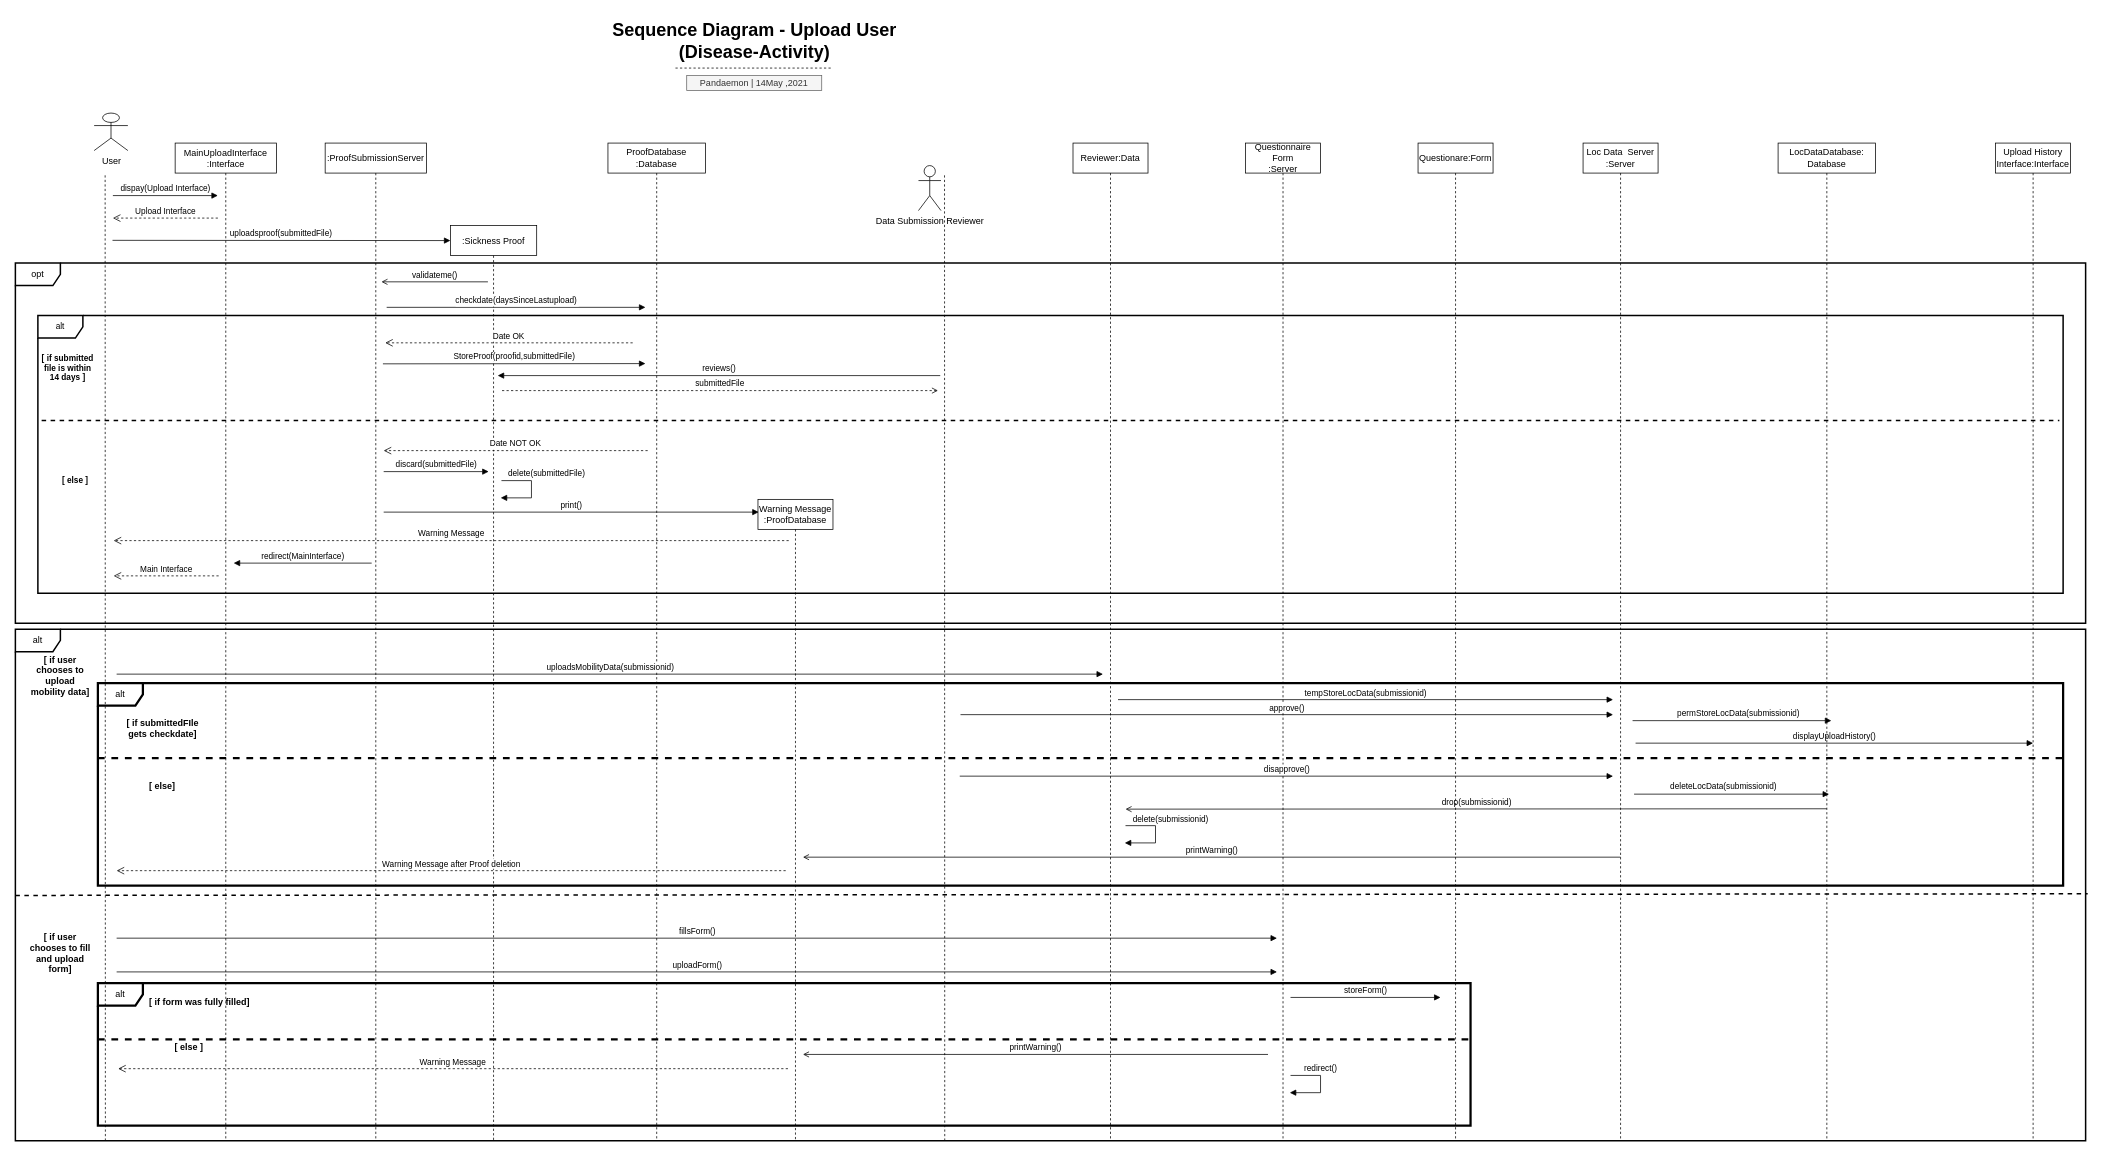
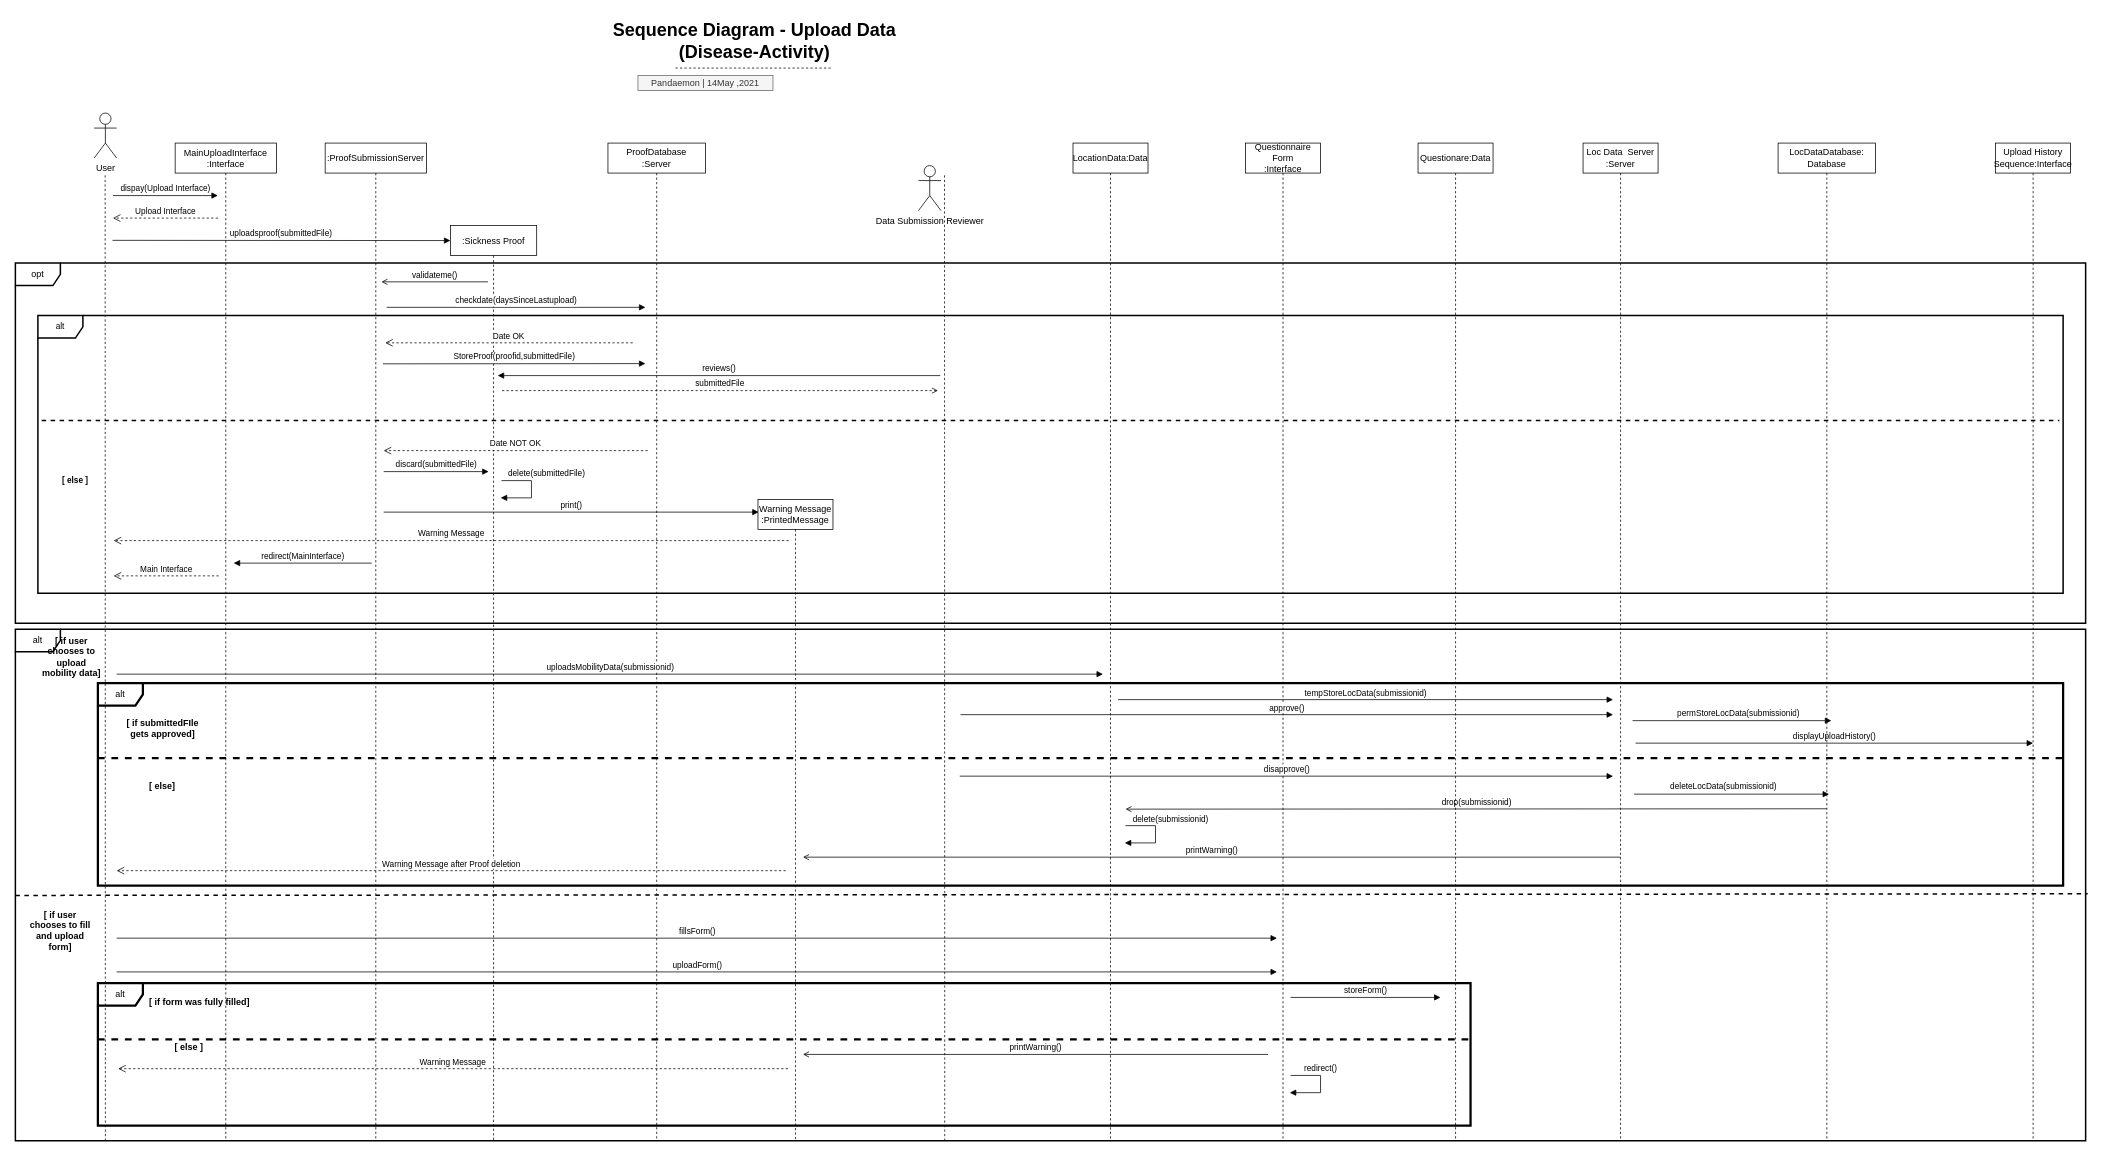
- <mxCell id="11" value="&lt;h1&gt;Sequence Diagram - Upload User (Disease-Activity)&lt;/h1&gt;" style="text;html=1;strokeColor=none;fillColor=none;spacing=5;spacingTop=-20;whiteSpace=wrap;overflow=hidden;rounded=0;fontFamily=Helvetica;align=center;" parent="1" vertex="1"><mxGeometry x="758" y="20" width="495" height="120" as="geometry" /></mxCell>
+ <mxCell id="11" value="&lt;h1&gt;Sequence Diagram - Upload Data (Disease-Activity)&lt;/h1&gt;" style="text;html=1;strokeColor=none;fillColor=none;spacing=5;spacingTop=-20;whiteSpace=wrap;overflow=hidden;rounded=0;fontFamily=Helvetica;align=center;" parent="1" vertex="1"><mxGeometry x="758" y="20" width="495" height="120" as="geometry" /></mxCell>
- <mxCell id="12" value="Pandaemon | 14May ,2021" style="text;html=1;strokeColor=#666666;fillColor=#f5f5f5;align=center;verticalAlign=middle;whiteSpace=wrap;rounded=0;fontFamily=Helvetica;fontStyle=0;fontColor=#333333;" parent="1" vertex="1"><mxGeometry x="915" y="100" width="180" height="20" as="geometry" /></mxCell>
+ <mxCell id="12" value="Pandaemon | 14May ,2021" style="text;html=1;strokeColor=#666666;fillColor=#f5f5f5;align=center;verticalAlign=middle;whiteSpace=wrap;rounded=0;fontFamily=Helvetica;fontStyle=0;fontColor=#333333;" parent="1" vertex="1"><mxGeometry x="850" y="100" width="180" height="20" as="geometry" /></mxCell>
- <mxCell id="14" value="User" style="shape=umlActor;verticalLabelPosition=bottom;verticalAlign=top;html=1;outlineConnect=0;" parent="1" vertex="1"><mxGeometry x="125" y="150" width="45" height="50" as="geometry" /></mxCell>
+ <mxCell id="14" value="User" style="shape=umlActor;verticalLabelPosition=bottom;verticalAlign=top;html=1;outlineConnect=0;" parent="1" vertex="1"><mxGeometry x="125" y="150" width="30" height="60" as="geometry" /></mxCell>
- <mxCell id="7" value="ProofDatabase&lt;br&gt;:Database" style="shape=umlLifeline;perimeter=lifelinePerimeter;whiteSpace=wrap;html=1;container=1;collapsible=0;recursiveResize=0;outlineConnect=0;labelBorderColor=none;rounded=0;" parent="1" vertex="1"><mxGeometry x="810" y="190" width="130" height="1330" as="geometry" /></mxCell>
+ <mxCell id="7" value="ProofDatabase&lt;br&gt;:Server" style="shape=umlLifeline;perimeter=lifelinePerimeter;whiteSpace=wrap;html=1;container=1;collapsible=0;recursiveResize=0;outlineConnect=0;labelBorderColor=none;rounded=0;" parent="1" vertex="1"><mxGeometry x="810" y="190" width="130" height="1330" as="geometry" /></mxCell>
- <mxCell id="41" value="Reviewer:Data" style="shape=umlLifeline;perimeter=lifelinePerimeter;whiteSpace=wrap;html=1;container=1;collapsible=0;recursiveResize=0;outlineConnect=0;" vertex="1" parent="1"><mxGeometry x="1430" y="190" width="100" height="1330" as="geometry" /></mxCell>
+ <mxCell id="41" value="LocationData:Data" style="shape=umlLifeline;perimeter=lifelinePerimeter;whiteSpace=wrap;html=1;container=1;collapsible=0;recursiveResize=0;outlineConnect=0;" vertex="1" parent="1"><mxGeometry x="1430" y="190" width="100" height="1330" as="geometry" /></mxCell>
- <mxCell id="16" value="Questionnaire Form&lt;br&gt;:Server" style="shape=umlLifeline;perimeter=lifelinePerimeter;whiteSpace=wrap;html=1;container=1;collapsible=0;recursiveResize=0;outlineConnect=0;" parent="1" vertex="1"><mxGeometry x="1660" y="190" width="100" height="1330" as="geometry" /></mxCell>
+ <mxCell id="16" value="Questionnaire Form&lt;br&gt;:Interface" style="shape=umlLifeline;perimeter=lifelinePerimeter;whiteSpace=wrap;html=1;container=1;collapsible=0;recursiveResize=0;outlineConnect=0;" parent="1" vertex="1"><mxGeometry x="1660" y="190" width="100" height="1330" as="geometry" /></mxCell>
- <mxCell id="60" value="Questionare:Form" style="shape=umlLifeline;perimeter=lifelinePerimeter;whiteSpace=wrap;html=1;container=1;collapsible=0;recursiveResize=0;outlineConnect=0;" vertex="1" parent="1"><mxGeometry x="1890" y="190" width="100" height="1330" as="geometry" /></mxCell>
+ <mxCell id="60" value="Questionare:Data" style="shape=umlLifeline;perimeter=lifelinePerimeter;whiteSpace=wrap;html=1;container=1;collapsible=0;recursiveResize=0;outlineConnect=0;" vertex="1" parent="1"><mxGeometry x="1890" y="190" width="100" height="1330" as="geometry" /></mxCell>
- <mxCell id="67" value="Upload History Interface:Interface" style="shape=umlLifeline;perimeter=lifelinePerimeter;whiteSpace=wrap;html=1;container=1;collapsible=0;recursiveResize=0;outlineConnect=0;" vertex="1" parent="1"><mxGeometry x="2660" y="190" width="100" height="1330" as="geometry" /></mxCell>
+ <mxCell id="67" value="Upload History Sequence:Interface" style="shape=umlLifeline;perimeter=lifelinePerimeter;whiteSpace=wrap;html=1;container=1;collapsible=0;recursiveResize=0;outlineConnect=0;" vertex="1" parent="1"><mxGeometry x="2660" y="190" width="100" height="1330" as="geometry" /></mxCell>
- <mxCell id="37" value="&lt;b&gt;[ if submitted file is within 14 days ]&lt;/b&gt;" style="text;html=1;strokeColor=none;fillColor=none;align=center;verticalAlign=middle;whiteSpace=wrap;rounded=0;fontSize=11;" parent="1" vertex="1"><mxGeometry x="50" y="480" width="80" height="20" as="geometry" /></mxCell>
- <mxCell id="21" value="Warning Message&lt;br&gt;:ProofDatabase" style="shape=umlLifeline;perimeter=lifelinePerimeter;whiteSpace=wrap;html=1;container=1;collapsible=0;recursiveResize=0;outlineConnect=0;" parent="1" vertex="1"><mxGeometry x="1010" y="665" width="100" height="855" as="geometry" /></mxCell>
+ <mxCell id="21" value="Warning Message&lt;br&gt;:PrintedMessage" style="shape=umlLifeline;perimeter=lifelinePerimeter;whiteSpace=wrap;html=1;container=1;collapsible=0;recursiveResize=0;outlineConnect=0;" parent="1" vertex="1"><mxGeometry x="1010" y="665" width="100" height="855" as="geometry" /></mxCell>
- <mxCell id="56" value="[ if user chooses to upload mobility data]" style="text;html=1;strokeColor=none;fillColor=none;align=center;verticalAlign=middle;whiteSpace=wrap;rounded=0;fontStyle=1" vertex="1" parent="1"><mxGeometry x="35" y="880" width="90" height="40" as="geometry" /></mxCell>
+ <mxCell id="56" value="[ if user chooses to upload mobility data]" style="text;html=1;strokeColor=none;fillColor=none;align=center;verticalAlign=middle;whiteSpace=wrap;rounded=0;fontStyle=1" vertex="1" parent="1"><mxGeometry x="50" y="855" width="90" height="40" as="geometry" /></mxCell>
- <mxCell id="44" value="&lt;b&gt;[ if submittedFIle gets checkdate]&lt;/b&gt;" style="text;html=1;strokeColor=none;fillColor=none;align=center;verticalAlign=middle;whiteSpace=wrap;rounded=0;" vertex="1" parent="1"><mxGeometry x="165" y="950" width="102.5" height="40" as="geometry" /></mxCell>
+ <mxCell id="44" value="&lt;b&gt;[ if submittedFIle gets approved]&lt;/b&gt;" style="text;html=1;strokeColor=none;fillColor=none;align=center;verticalAlign=middle;whiteSpace=wrap;rounded=0;" vertex="1" parent="1"><mxGeometry x="165" y="950" width="102.5" height="40" as="geometry" /></mxCell>
- <mxCell id="57" value="[ if user chooses to fill and upload form]" style="text;html=1;strokeColor=none;fillColor=none;align=center;verticalAlign=middle;whiteSpace=wrap;rounded=0;fontStyle=1" vertex="1" parent="1"><mxGeometry x="35" y="1250" width="90" height="40" as="geometry" /></mxCell>
+ <mxCell id="57" value="[ if user chooses to fill and upload form]" style="text;html=1;strokeColor=none;fillColor=none;align=center;verticalAlign=middle;whiteSpace=wrap;rounded=0;fontStyle=1" vertex="1" parent="1"><mxGeometry x="35" y="1220" width="90" height="40" as="geometry" /></mxCell>
